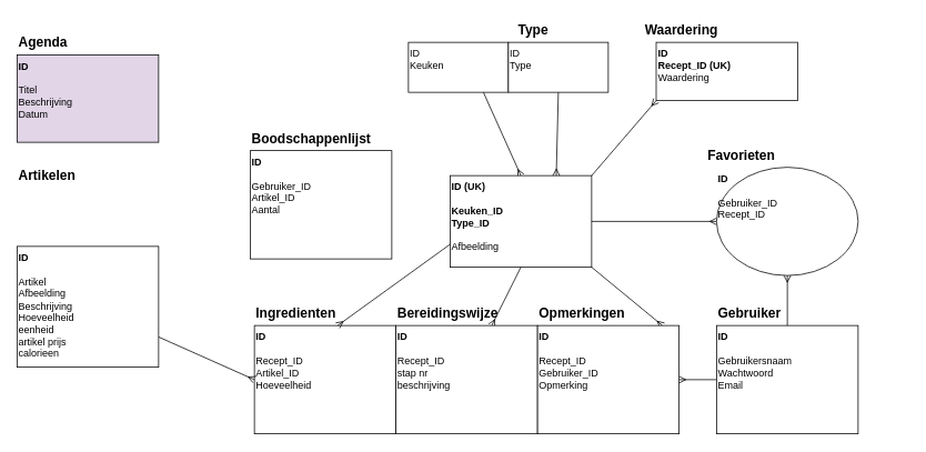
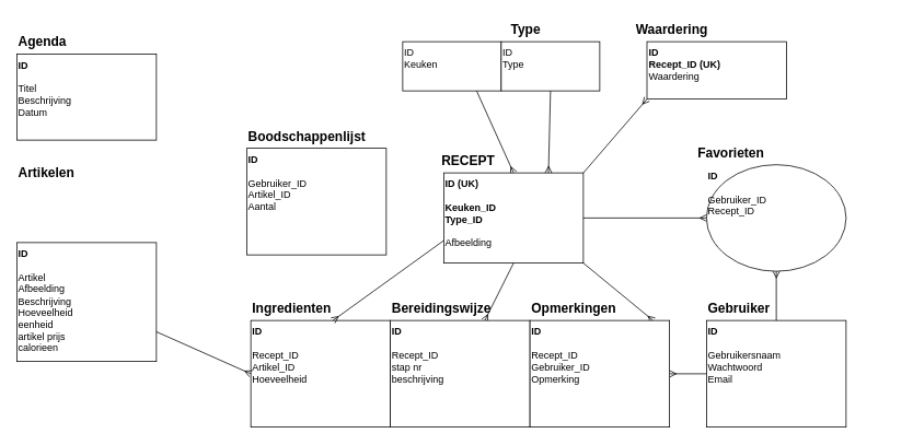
- <mxCell id="29" value="&lt;b&gt;ID&lt;br&gt;&lt;br&gt;&lt;/b&gt;Titel&lt;br&gt;Beschrijving&lt;br&gt;Datum" style="whiteSpace=wrap;html=1;align=left;labelPosition=center;verticalLabelPosition=middle;verticalAlign=top;fontStyle=0;fillColor=#e1d5e7;" vertex="1" parent="1"><mxGeometry x="20" y="65" width="170" height="105" as="geometry" /></mxCell>
+ <mxCell id="29" value="&lt;b&gt;ID&lt;br&gt;&lt;br&gt;&lt;/b&gt;Titel&lt;br&gt;Beschrijving&lt;br&gt;Datum" style="whiteSpace=wrap;html=1;align=left;labelPosition=center;verticalLabelPosition=middle;verticalAlign=top;fontStyle=0" vertex="1" parent="1"><mxGeometry x="20" y="65" width="170" height="105" as="geometry" /></mxCell>
+ <mxCell id="4" value="RECEPT" style="text;strokeColor=none;align=center;fillColor=none;html=1;verticalAlign=middle;whiteSpace=wrap;rounded=0;fontStyle=1;fontSize=16;" vertex="1" parent="1"><mxGeometry x="540" y="180" width="60" height="30" as="geometry" /></mxCell>
